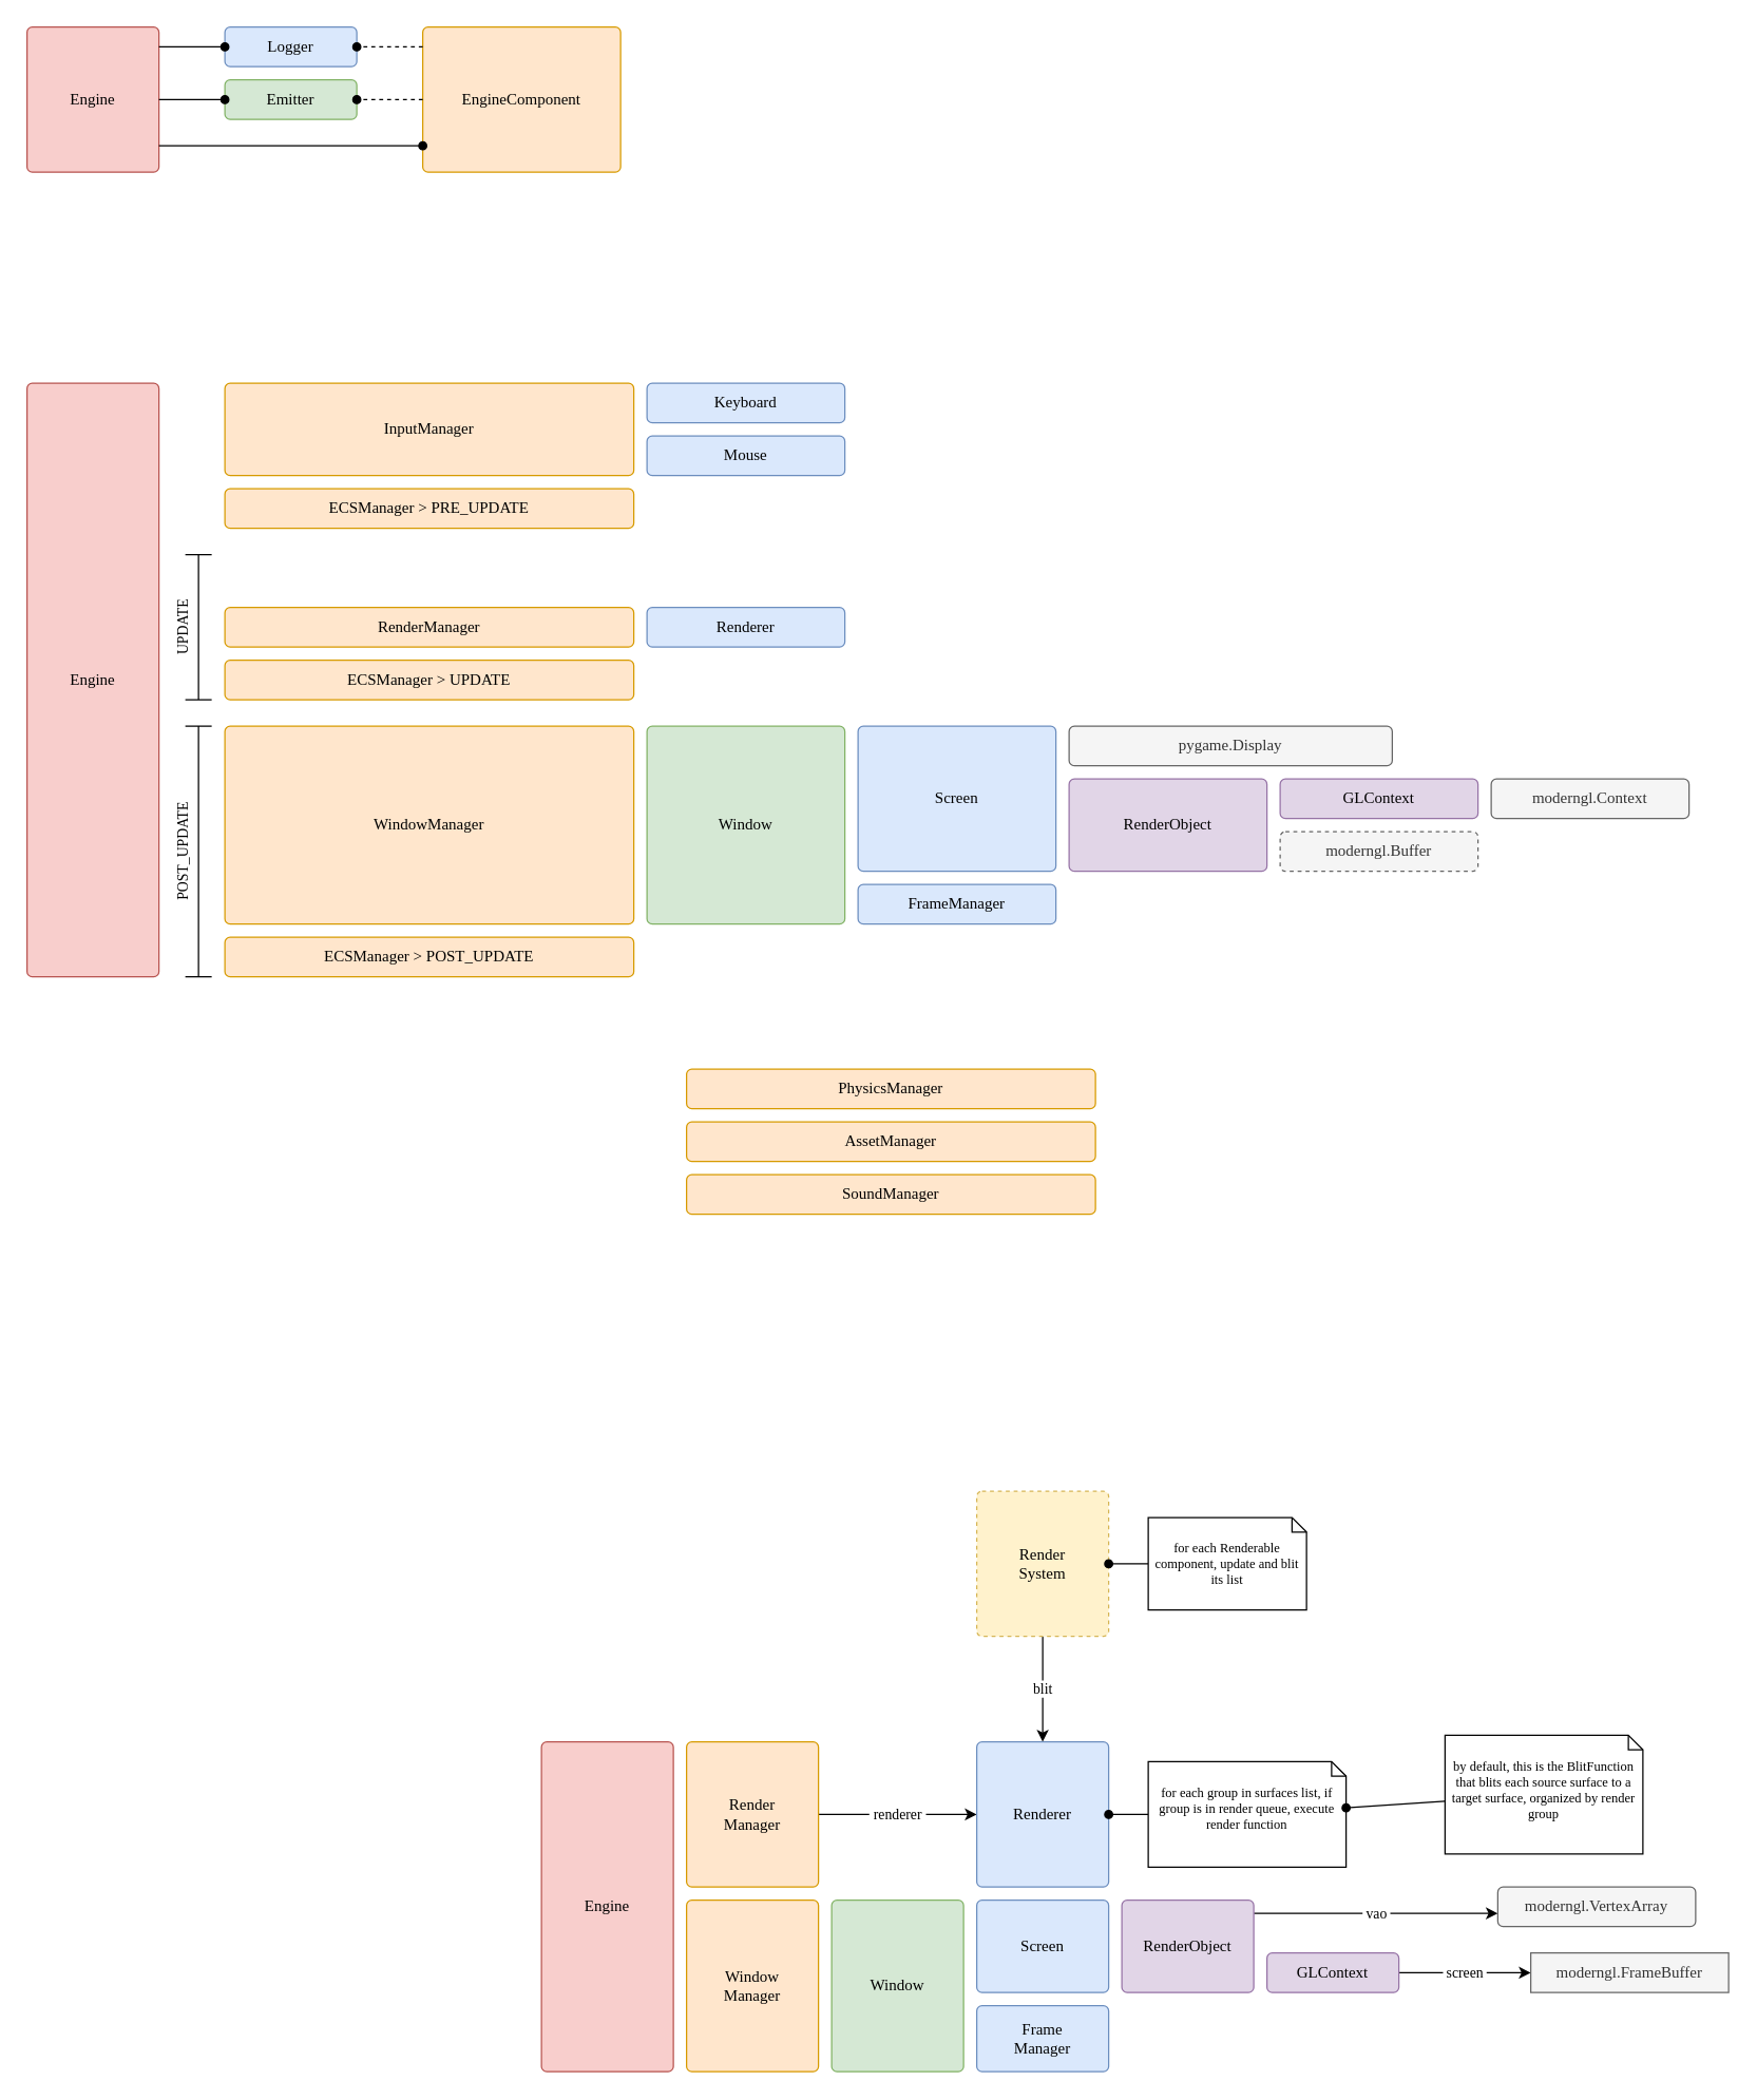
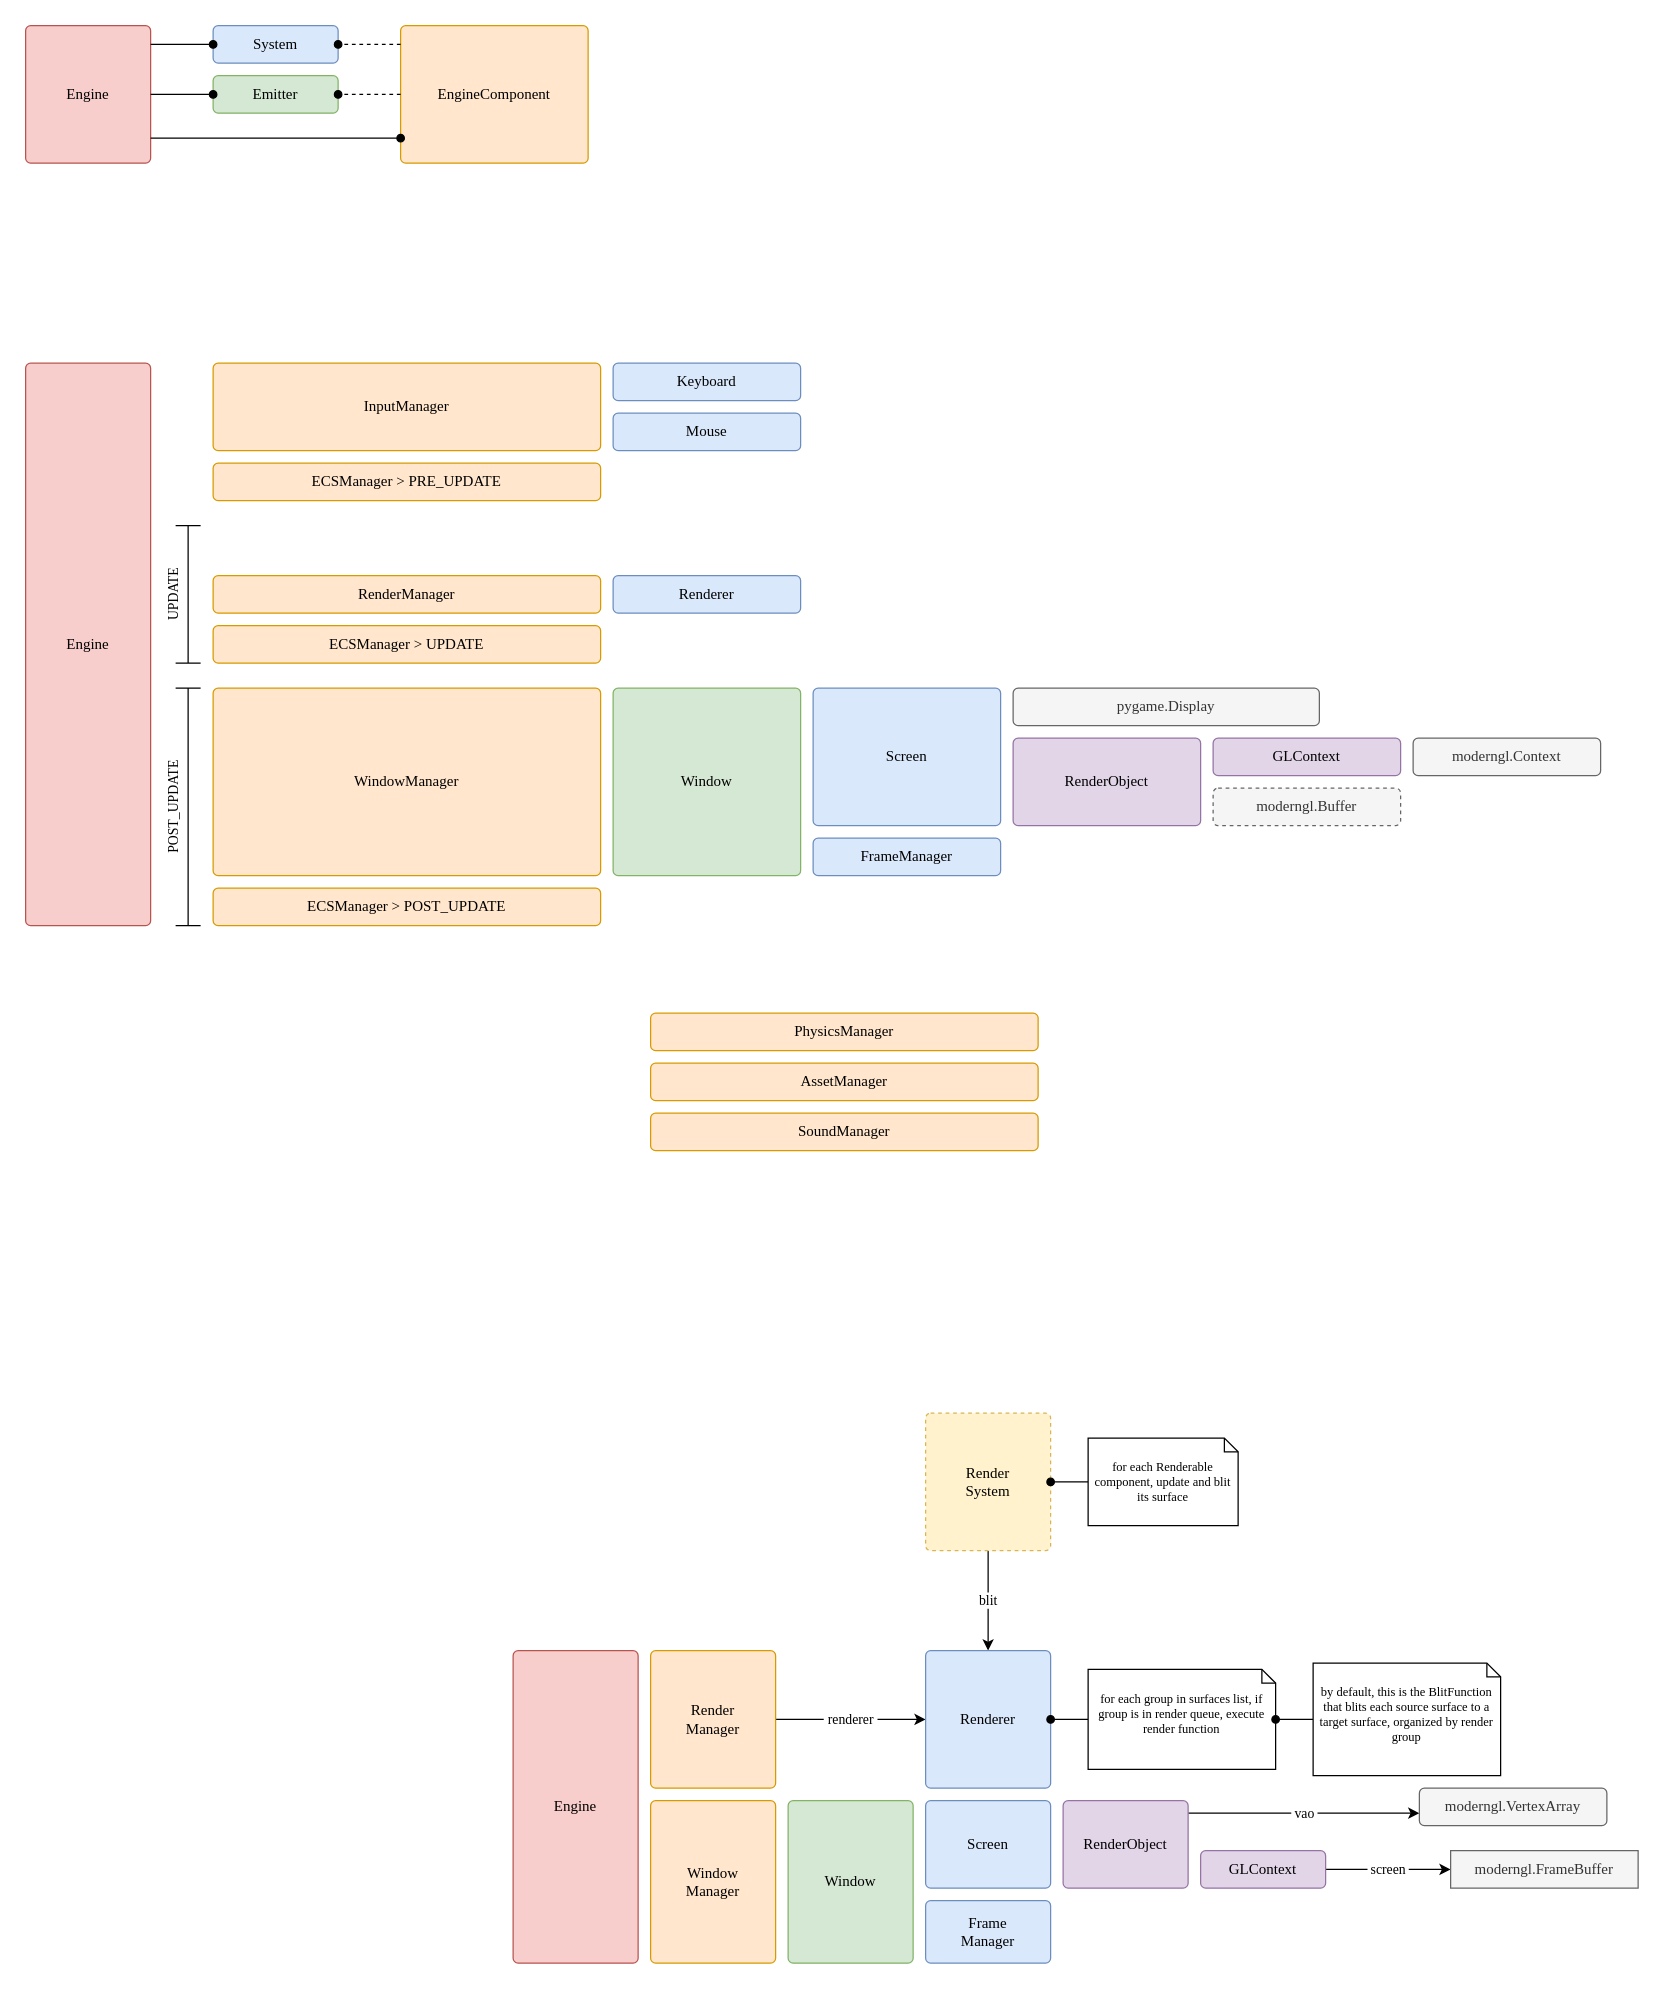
- <mxCell id="43" value="Logger" style="rounded=1;whiteSpace=wrap;html=1;fontFamily=Montserrat;fontSource=https%3A%2F%2Ffonts.googleapis.com%2Fcss%3Ffamily%3DMontserrat;absoluteArcSize=1;arcSize=8;fillColor=#dae8fc;strokeColor=#6c8ebf;" parent="39" vertex="1"><mxGeometry x="150" width="100" height="30" as="geometry" /></mxCell>
+ <mxCell id="43" value="System" style="rounded=1;whiteSpace=wrap;html=1;fontFamily=Montserrat;fontSource=https%3A%2F%2Ffonts.googleapis.com%2Fcss%3Ffamily%3DMontserrat;absoluteArcSize=1;arcSize=8;fillColor=#dae8fc;strokeColor=#6c8ebf;" parent="39" vertex="1"><mxGeometry x="150" width="100" height="30" as="geometry" /></mxCell>
- <mxCell id="26" value="for each Renderable component, update and blit its list" style="shape=note2;boundedLbl=1;whiteSpace=wrap;html=1;size=11;verticalAlign=top;align=center;strokeColor=default;strokeWidth=1;fontFamily=Montserrat;fontSource=https%3A%2F%2Ffonts.googleapis.com%2Fcss%3Ffamily%3DMontserrat;fontSize=10;fontColor=default;fillColor=default;" vertex="1" parent="1"><mxGeometry x="870" y="1150" width="120" height="70" as="geometry" /></mxCell>
+ <mxCell id="26" value="for each Renderable component, update and blit its surface" style="shape=note2;boundedLbl=1;whiteSpace=wrap;html=1;size=11;verticalAlign=top;align=center;strokeColor=default;strokeWidth=1;fontFamily=Montserrat;fontSource=https%3A%2F%2Ffonts.googleapis.com%2Fcss%3Ffamily%3DMontserrat;fontSize=10;fontColor=default;fillColor=default;" vertex="1" parent="1"><mxGeometry x="870" y="1150" width="120" height="70" as="geometry" /></mxCell>
- <mxCell id="30" value="by default, this is the BlitFunction that blits each source surface to a target surface, organized by render group" style="shape=note2;boundedLbl=1;whiteSpace=wrap;html=1;size=11;verticalAlign=top;align=center;strokeColor=default;strokeWidth=1;fontFamily=Montserrat;fontSource=https%3A%2F%2Ffonts.googleapis.com%2Fcss%3Ffamily%3DMontserrat;fontSize=10;fontColor=default;fillColor=default;" vertex="1" parent="1"><mxGeometry x="1095" y="1315" width="150" height="90" as="geometry" /></mxCell>
+ <mxCell id="30" value="by default, this is the BlitFunction that blits each source surface to a target surface, organized by render group" style="shape=note2;boundedLbl=1;whiteSpace=wrap;html=1;size=11;verticalAlign=top;align=center;strokeColor=default;strokeWidth=1;fontFamily=Montserrat;fontSource=https%3A%2F%2Ffonts.googleapis.com%2Fcss%3Ffamily%3DMontserrat;fontSize=10;fontColor=default;fillColor=default;" vertex="1" parent="1"><mxGeometry x="1050" y="1330" width="150" height="90" as="geometry" /></mxCell>
